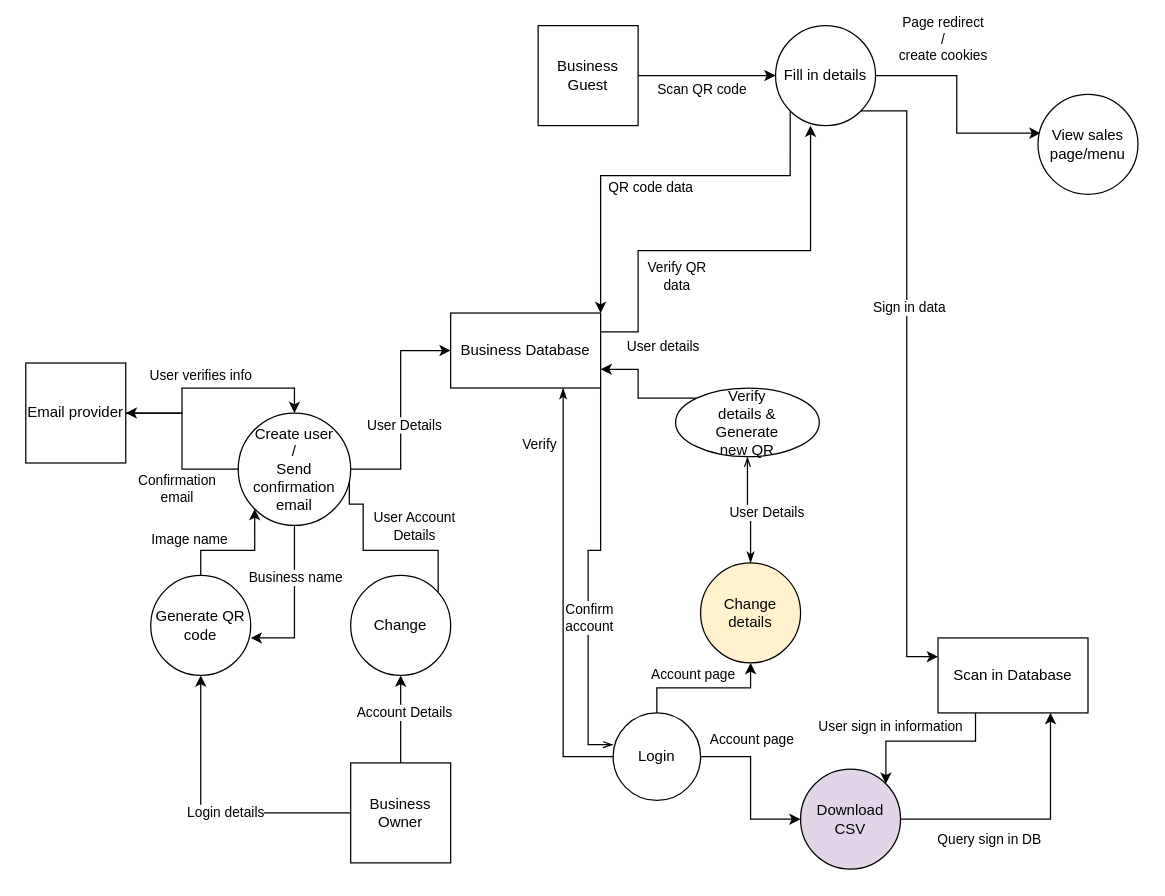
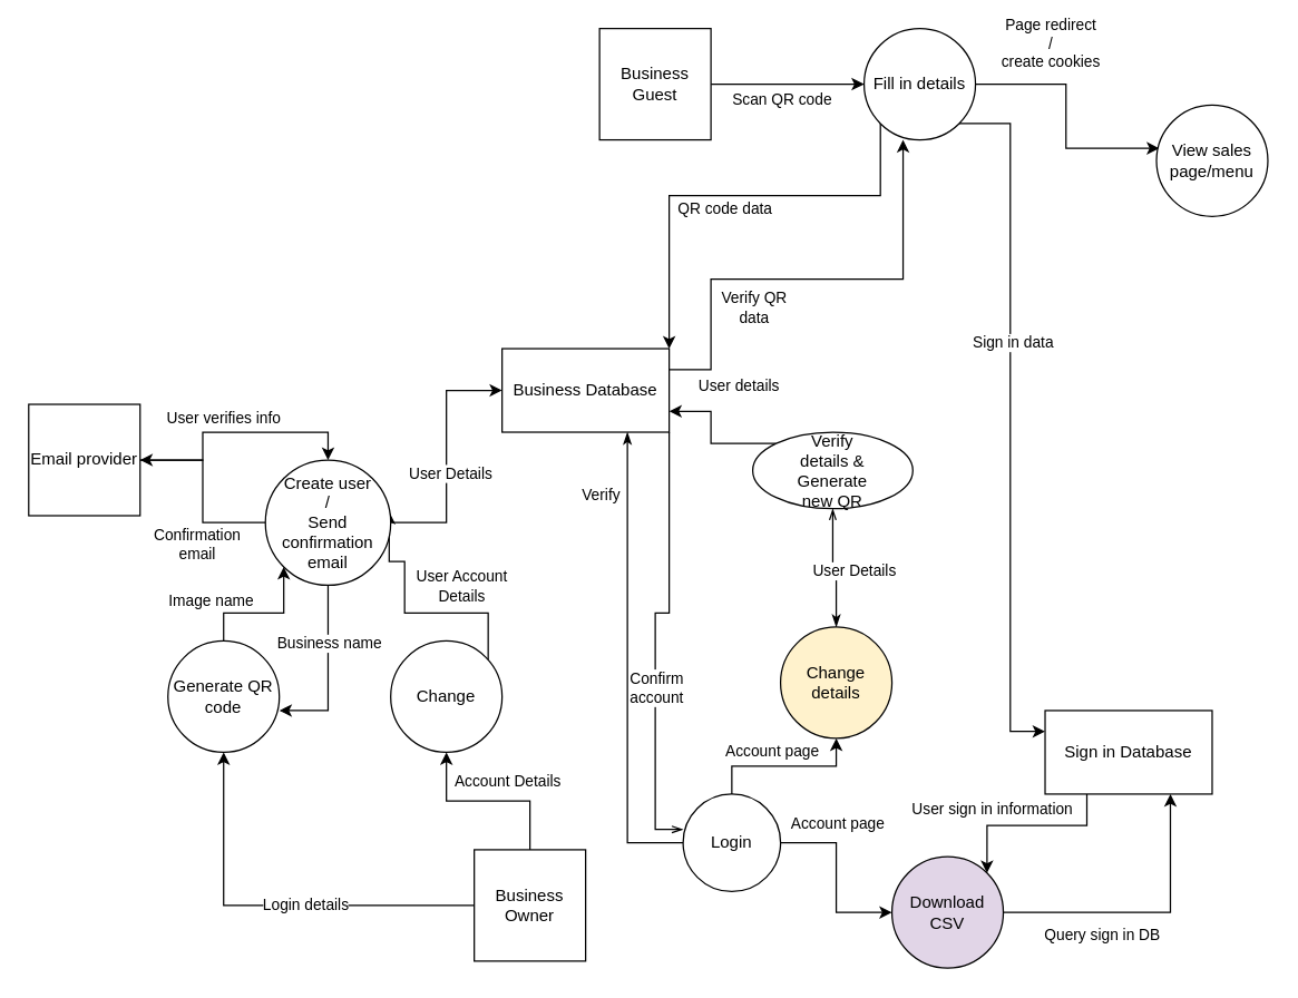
- <mxCell id="6" style="edgeStyle=orthogonalEdgeStyle;rounded=0;orthogonalLoop=1;jettySize=auto;html=1;entryX=0.988;entryY=0.413;entryDx=0;entryDy=0;entryPerimeter=0;strokeColor=#000000;endArrow=none;" edge="1" parent="1" source="8" target="22"><mxGeometry relative="1" as="geometry"><Array as="points"><mxPoint x="350" y="440" /><mxPoint x="290" y="440" /><mxPoint x="290" y="403" /></Array></mxGeometry></mxCell>
+ <mxCell id="6" style="edgeStyle=orthogonalEdgeStyle;rounded=0;orthogonalLoop=1;jettySize=auto;html=1;entryX=0.988;entryY=0.413;entryDx=0;entryDy=0;entryPerimeter=0;strokeColor=#000000;" edge="1" parent="1" source="8" target="22"><mxGeometry relative="1" as="geometry"><Array as="points"><mxPoint x="350" y="440" /><mxPoint x="290" y="440" /><mxPoint x="290" y="403" /></Array></mxGeometry></mxCell>
- <mxCell id="47" value="Scan in Database" style="rounded=0;whiteSpace=wrap;html=1;" vertex="1" parent="1"><mxGeometry x="750" y="510" width="120" height="60" as="geometry" /></mxCell>
+ <mxCell id="47" value="Sign in Database" style="rounded=0;whiteSpace=wrap;html=1;" vertex="1" parent="1"><mxGeometry x="750" y="510" width="120" height="60" as="geometry" /></mxCell>
- <mxCell id="5" value="Business Owner" style="whiteSpace=wrap;html=1;aspect=fixed;" vertex="1" parent="1"><mxGeometry x="280" y="610" width="80" height="80" as="geometry" /></mxCell>
+ <mxCell id="5" value="Business Owner" style="whiteSpace=wrap;html=1;aspect=fixed;" vertex="1" parent="1"><mxGeometry x="340" y="610" width="80" height="80" as="geometry" /></mxCell>
